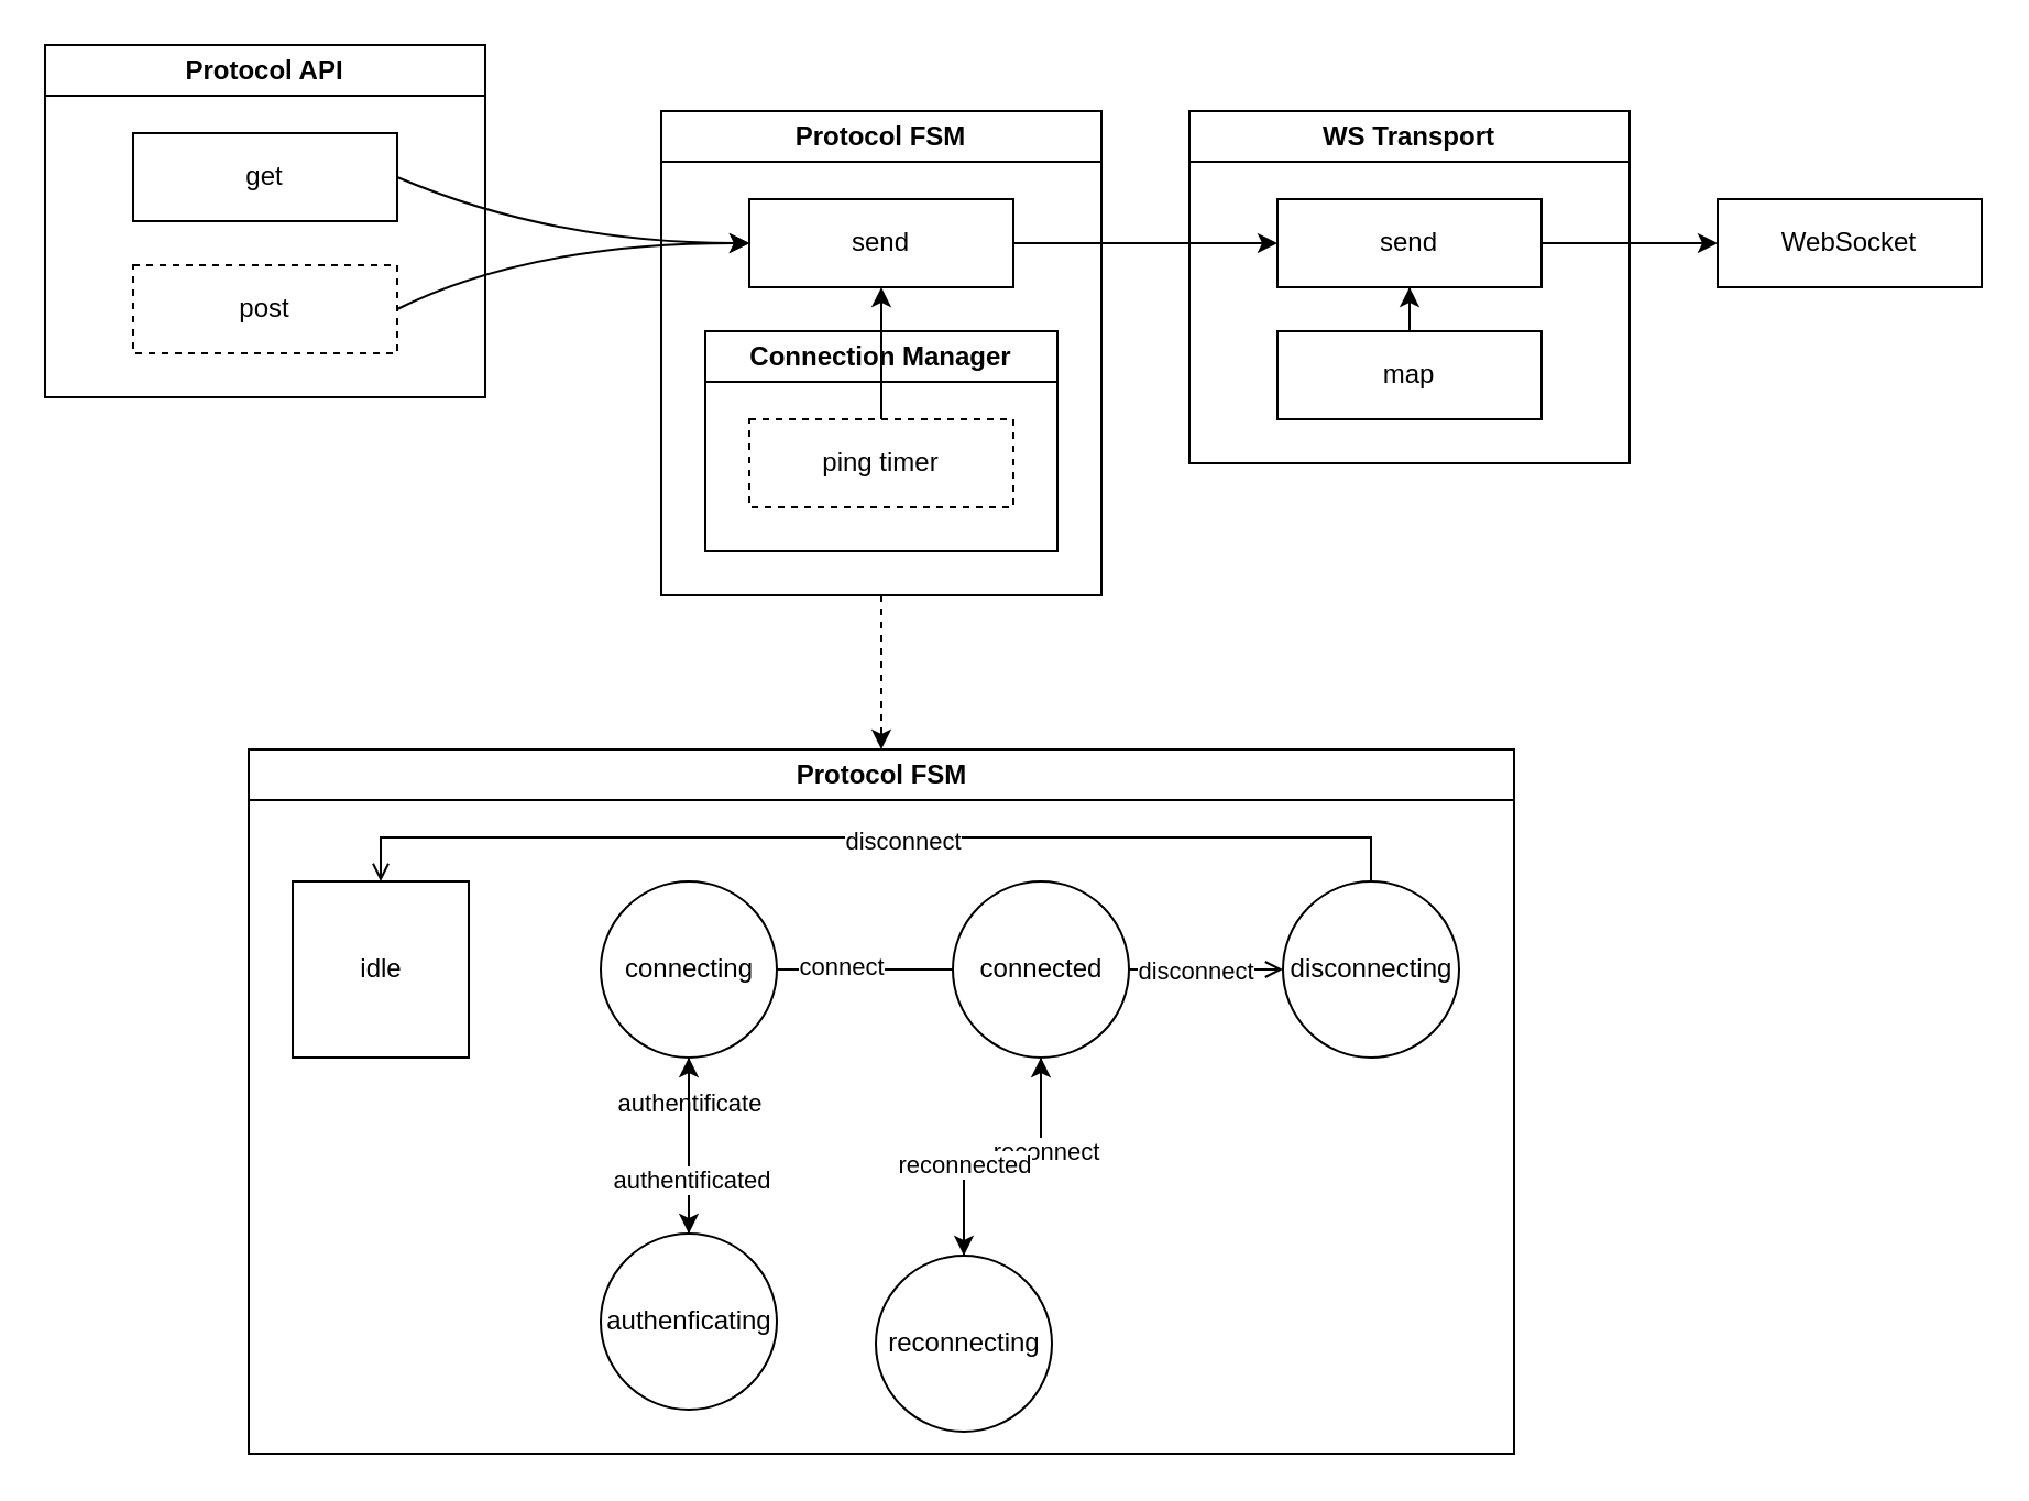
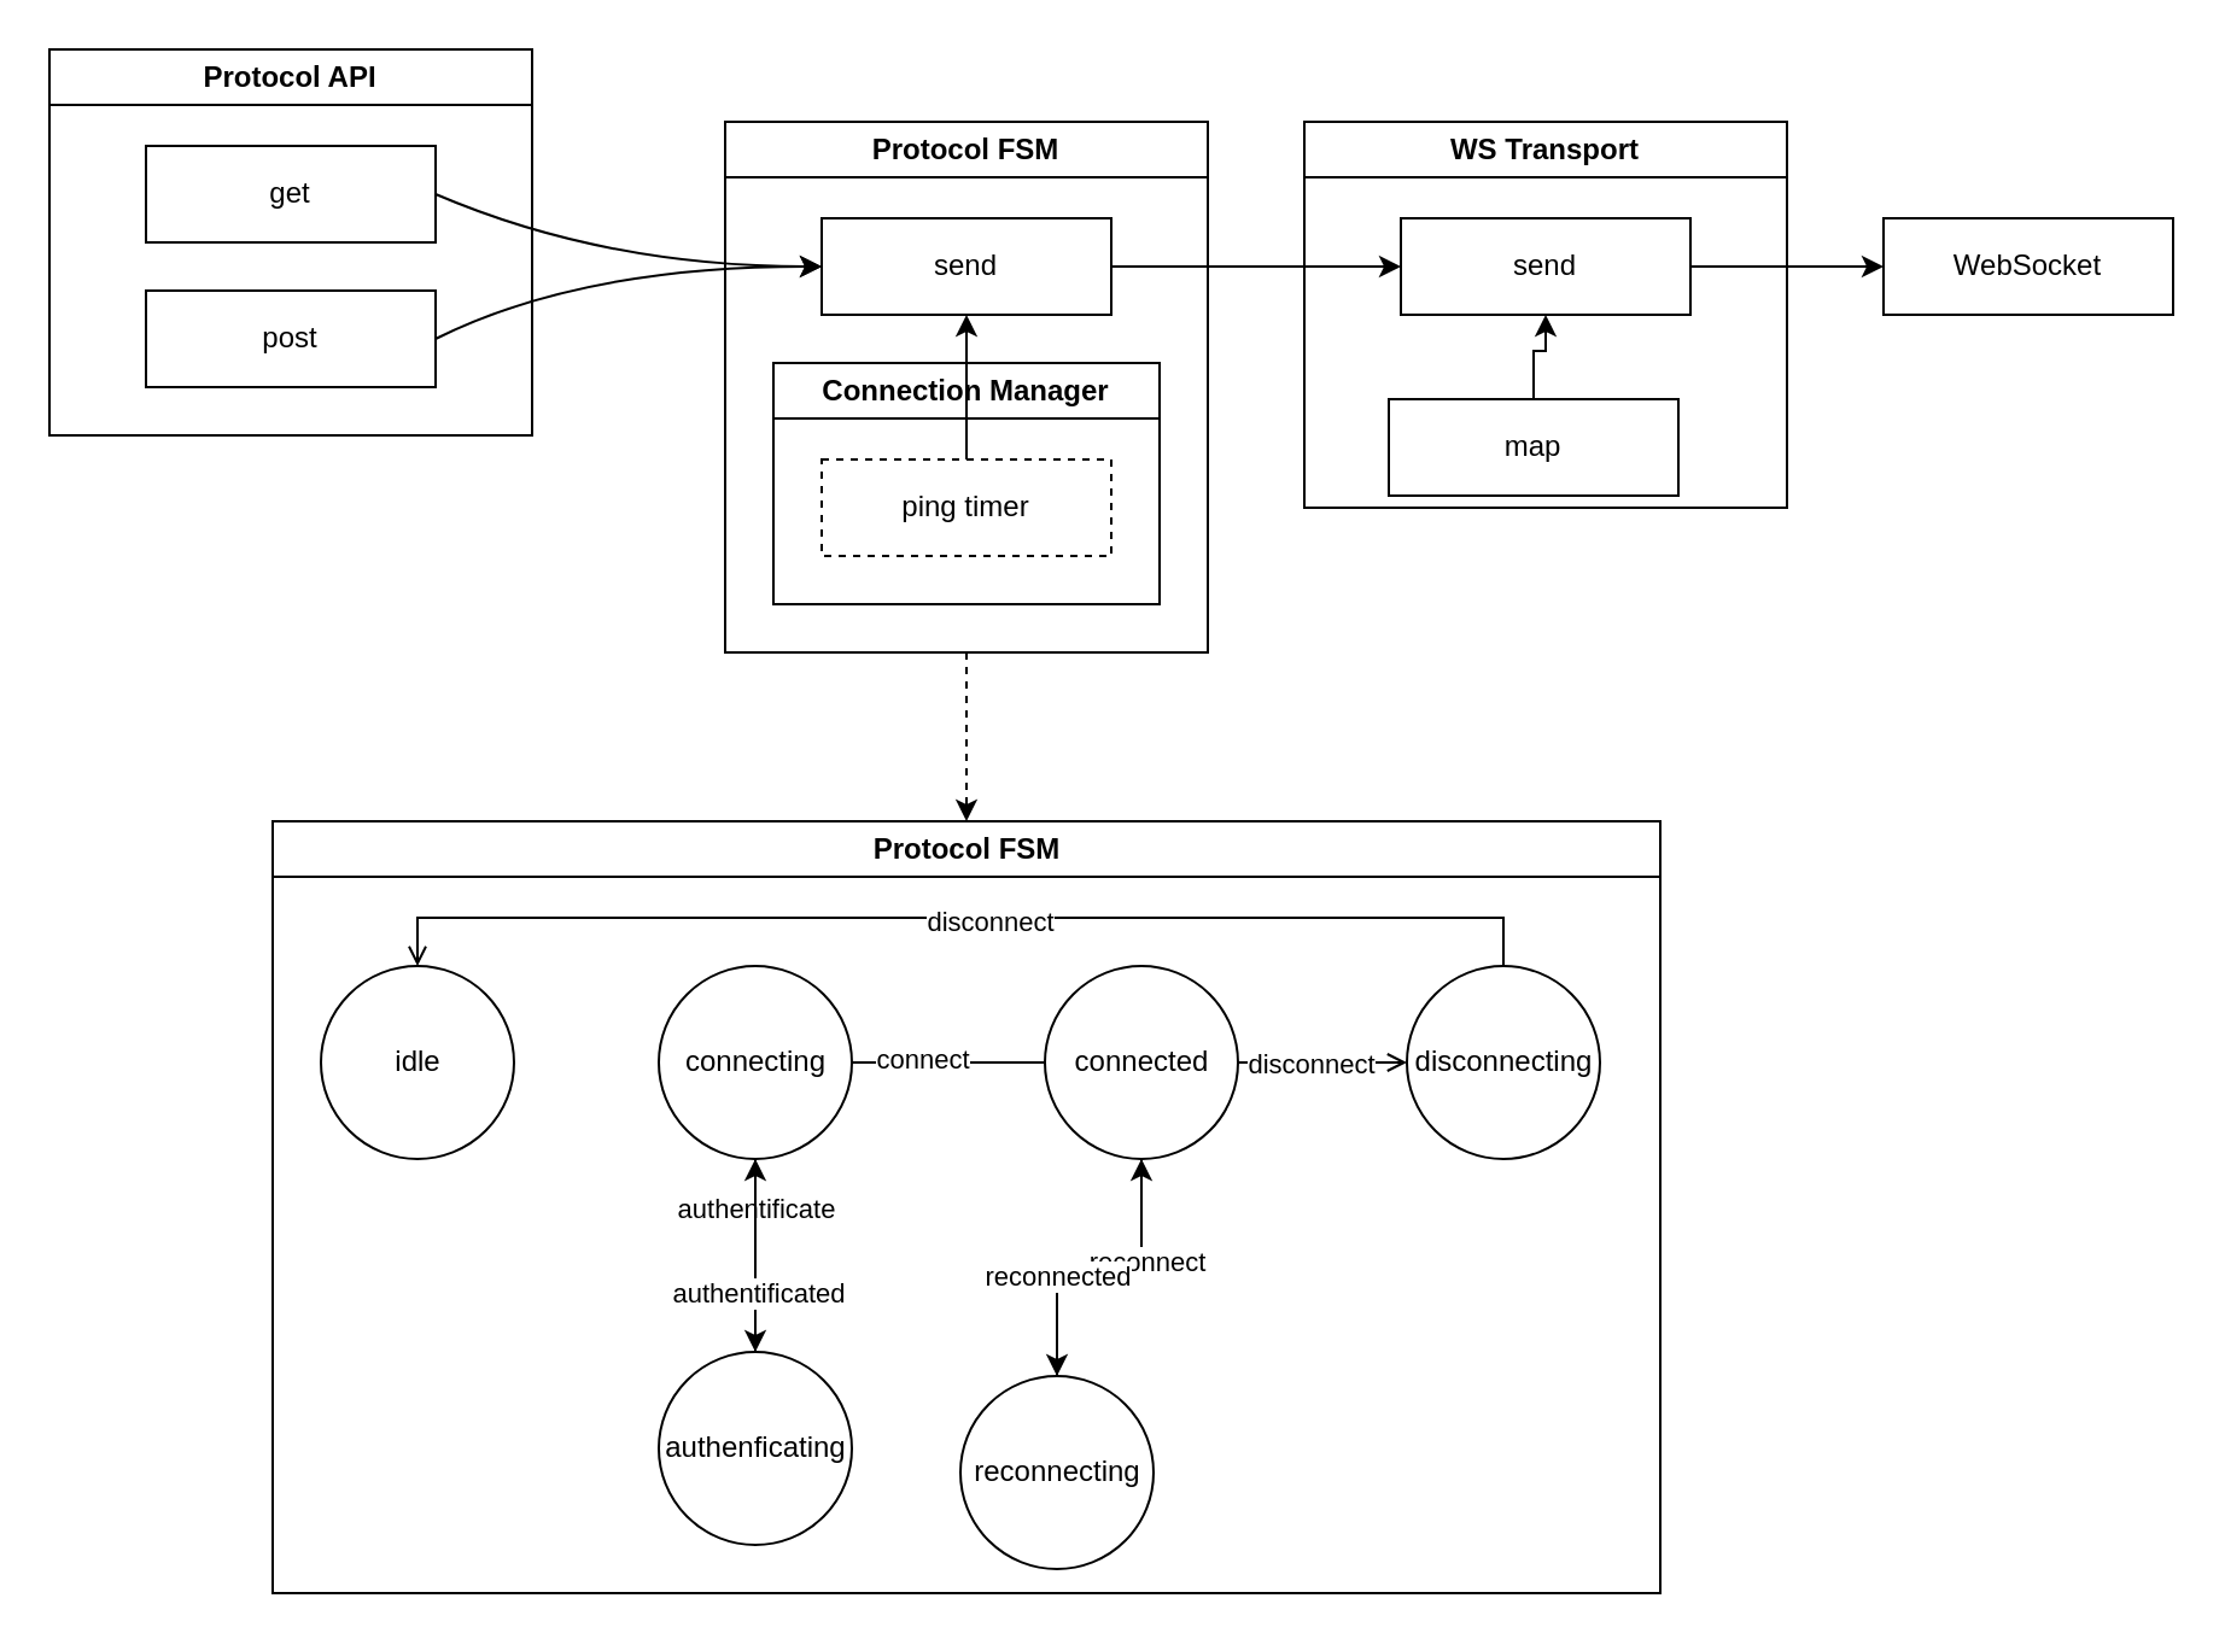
- <mxCell id="4" value="post" style="rounded=0;whiteSpace=wrap;html=1;dashed=1;" vertex="1" parent="2"><mxGeometry x="40" y="100" width="120" height="40" as="geometry" /></mxCell>
+ <mxCell id="4" value="post" style="rounded=0;whiteSpace=wrap;html=1;" vertex="1" parent="2"><mxGeometry x="40" y="100" width="120" height="40" as="geometry" /></mxCell>
- <mxCell id="17" value="map" style="rounded=0;whiteSpace=wrap;html=1;" vertex="1" parent="14"><mxGeometry x="40" y="100" width="120" height="40" as="geometry" /></mxCell>
+ <mxCell id="17" value="map" style="rounded=0;whiteSpace=wrap;html=1;" vertex="1" parent="14"><mxGeometry x="35" y="115" width="120" height="40" as="geometry" /></mxCell>
- <mxCell id="21" value="idle" style="whiteSpace=wrap;html=1;aspect=fixed;rounded=0;" vertex="1" parent="20"><mxGeometry x="20" y="60" width="80" height="80" as="geometry" /></mxCell>
+ <mxCell id="21" value="idle" style="ellipse;whiteSpace=wrap;html=1;aspect=fixed;" vertex="1" parent="20"><mxGeometry x="20" y="60" width="80" height="80" as="geometry" /></mxCell>
